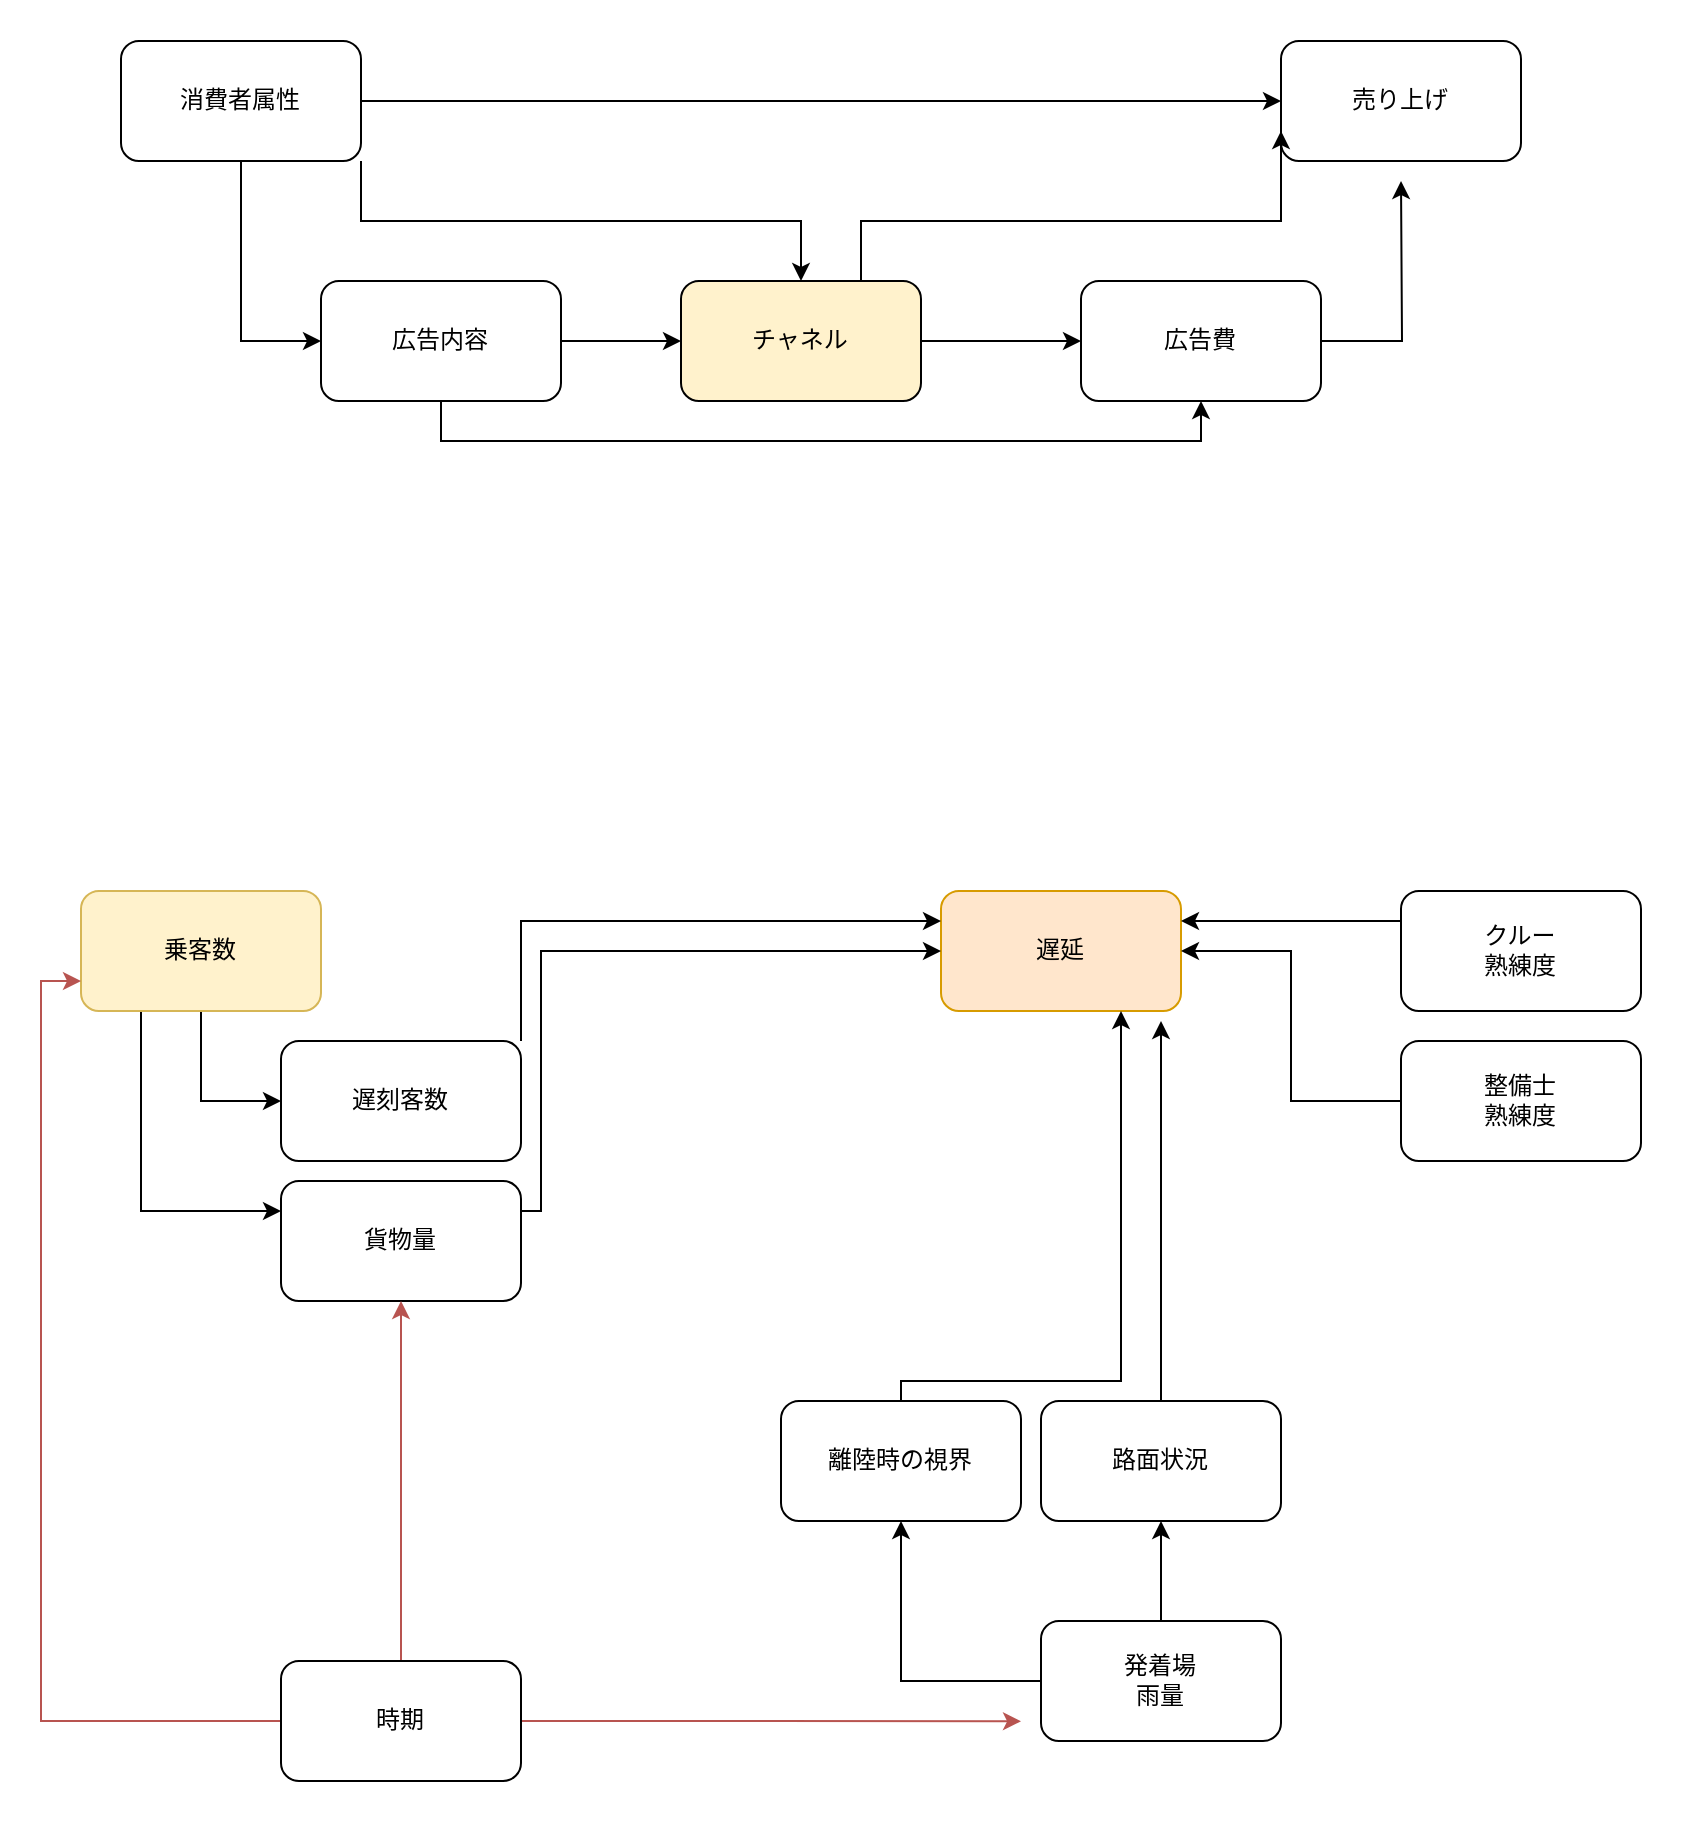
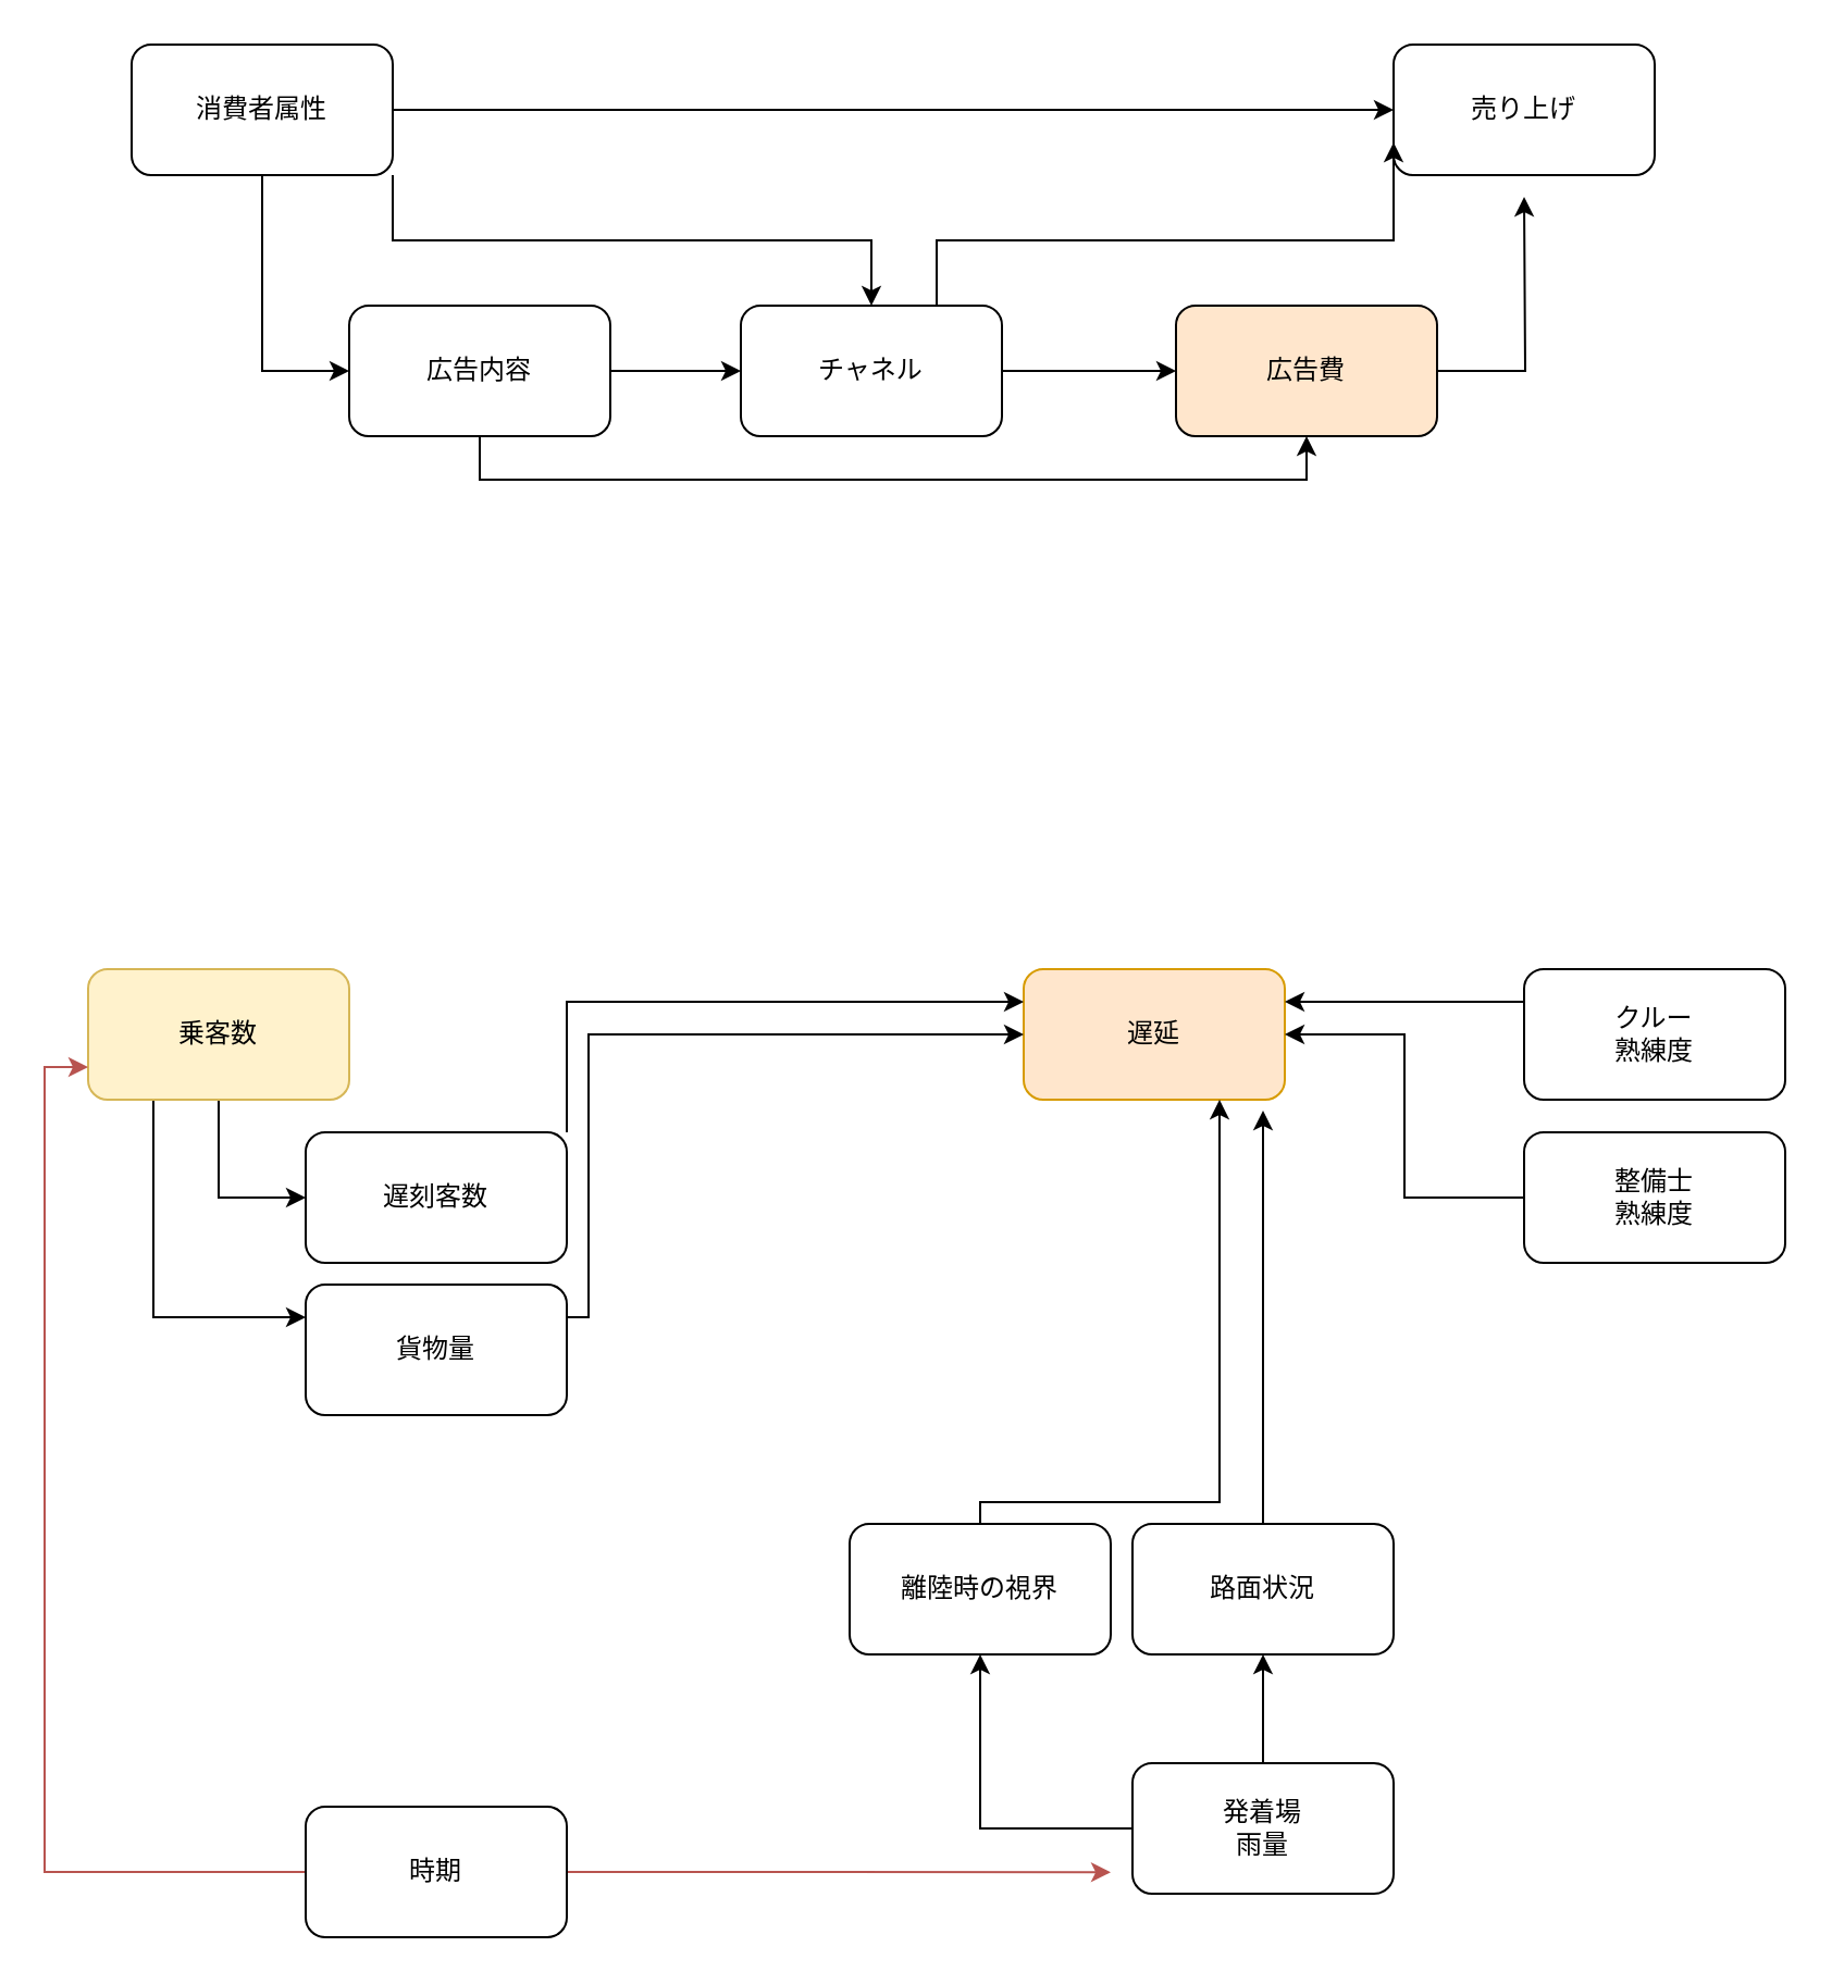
- <mxCell id="12" value="チャネル" style="rounded=1;whiteSpace=wrap;html=1;fillColor=#fff2cc;" vertex="1" parent="1"><mxGeometry x="340" y="140" width="120" height="60" as="geometry" /></mxCell>
+ <mxCell id="12" value="チャネル" style="rounded=1;whiteSpace=wrap;html=1;" vertex="1" parent="1"><mxGeometry x="340" y="140" width="120" height="60" as="geometry" /></mxCell>
- <mxCell id="14" value="広告費" style="rounded=1;whiteSpace=wrap;html=1;" vertex="1" parent="1"><mxGeometry x="540" y="140" width="120" height="60" as="geometry" /></mxCell>
+ <mxCell id="14" value="広告費" style="rounded=1;whiteSpace=wrap;html=1;fillColor=#ffe6cc;" vertex="1" parent="1"><mxGeometry x="540" y="140" width="120" height="60" as="geometry" /></mxCell>
- <mxCell id="25" style="edgeStyle=orthogonalEdgeStyle;rounded=0;orthogonalLoop=1;jettySize=auto;html=1;entryX=0.5;entryY=1;entryDx=0;entryDy=0;fontColor=#66B2FF;strokeColor=#b85450;fillColor=#f8cecc;" edge="1" parent="1" source="26" target="20"><mxGeometry relative="1" as="geometry" /></mxCell>
